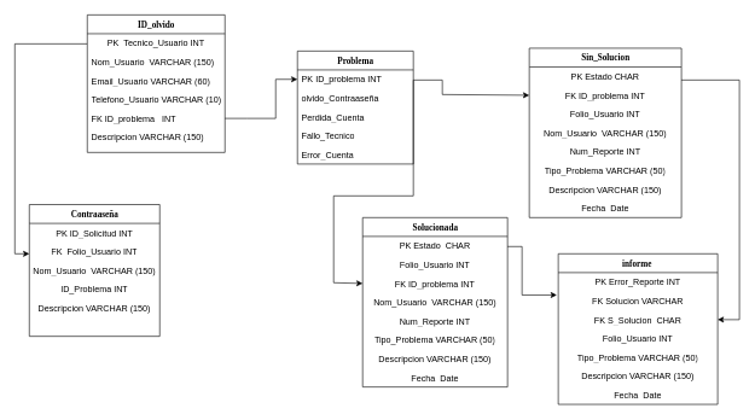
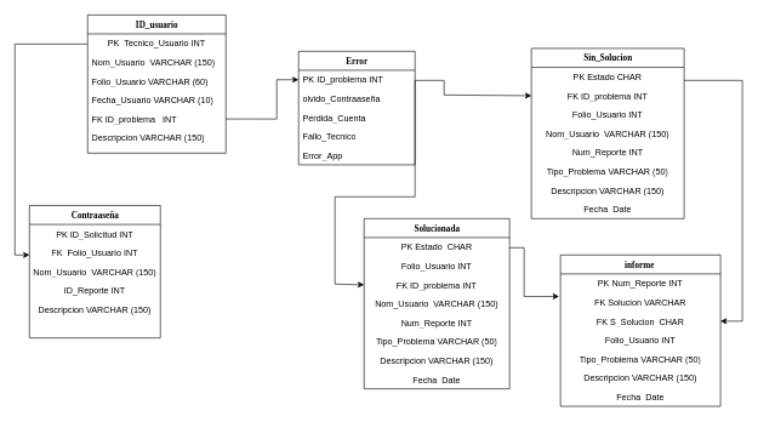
- <mxCell id="3" value="ID_olvido" style="swimlane;html=1;fontStyle=1;align=center;verticalAlign=top;childLayout=stackLayout;horizontal=1;startSize=26;horizontalStack=0;resizeParent=1;resizeLast=0;collapsible=1;marginBottom=0;swimlaneFillColor=#ffffff;rounded=0;shadow=0;comic=0;labelBackgroundColor=none;strokeWidth=1;fillColor=none;fontFamily=Verdana;fontSize=12" parent="1" vertex="1"><mxGeometry x="120" y="20" width="190" height="190" as="geometry" /></mxCell>
+ <mxCell id="3" value="ID_usuario" style="swimlane;html=1;fontStyle=1;align=center;verticalAlign=top;childLayout=stackLayout;horizontal=1;startSize=26;horizontalStack=0;resizeParent=1;resizeLast=0;collapsible=1;marginBottom=0;swimlaneFillColor=#ffffff;rounded=0;shadow=0;comic=0;labelBackgroundColor=none;strokeWidth=1;fillColor=none;fontFamily=Verdana;fontSize=12" parent="1" vertex="1"><mxGeometry x="120" y="20" width="190" height="190" as="geometry" /></mxCell>
- <mxCell id="16" value="Problema" style="swimlane;html=1;fontStyle=1;align=center;verticalAlign=top;childLayout=stackLayout;horizontal=1;startSize=26;horizontalStack=0;resizeParent=1;resizeLast=0;collapsible=1;marginBottom=0;swimlaneFillColor=#ffffff;rounded=0;shadow=0;comic=0;labelBackgroundColor=none;strokeWidth=1;fillColor=none;fontFamily=Verdana;fontSize=12" parent="1" vertex="1"><mxGeometry x="410" y="70" width="160" height="156" as="geometry" /></mxCell>
+ <mxCell id="16" value="Error" style="swimlane;html=1;fontStyle=1;align=center;verticalAlign=top;childLayout=stackLayout;horizontal=1;startSize=26;horizontalStack=0;resizeParent=1;resizeLast=0;collapsible=1;marginBottom=0;swimlaneFillColor=#ffffff;rounded=0;shadow=0;comic=0;labelBackgroundColor=none;strokeWidth=1;fillColor=none;fontFamily=Verdana;fontSize=12" parent="1" vertex="1"><mxGeometry x="410" y="70" width="160" height="156" as="geometry" /></mxCell>
- <mxCell id="6" value="Email_Usuario VARCHAR (60)" style="text;html=1;strokeColor=none;fillColor=none;align=left;verticalAlign=top;spacingLeft=4;spacingRight=4;whiteSpace=wrap;overflow=hidden;rotatable=0;points=[[0,0.5],[1,0.5]];portConstraint=eastwest;" parent="3" vertex="1"><mxGeometry y="78" width="190" height="26" as="geometry" /></mxCell>
+ <mxCell id="6" value="Folio_Usuario VARCHAR (60)" style="text;html=1;strokeColor=none;fillColor=none;align=left;verticalAlign=top;spacingLeft=4;spacingRight=4;whiteSpace=wrap;overflow=hidden;rotatable=0;points=[[0,0.5],[1,0.5]];portConstraint=eastwest;" parent="3" vertex="1"><mxGeometry y="78" width="190" height="26" as="geometry" /></mxCell>
- <mxCell id="7" value="Telefono_Usuario VARCHAR (10)" style="text;html=1;strokeColor=none;fillColor=none;align=left;verticalAlign=top;spacingLeft=4;spacingRight=4;whiteSpace=wrap;overflow=hidden;rotatable=0;points=[[0,0.5],[1,0.5]];portConstraint=eastwest;" parent="3" vertex="1"><mxGeometry y="104" width="190" height="26" as="geometry" /></mxCell>
+ <mxCell id="7" value="Fecha_Usuario VARCHAR (10)" style="text;html=1;strokeColor=none;fillColor=none;align=left;verticalAlign=top;spacingLeft=4;spacingRight=4;whiteSpace=wrap;overflow=hidden;rotatable=0;points=[[0,0.5],[1,0.5]];portConstraint=eastwest;" parent="3" vertex="1"><mxGeometry y="104" width="190" height="26" as="geometry" /></mxCell>
- <mxCell id="21" value="Error_Cuenta" style="text;html=1;strokeColor=none;fillColor=none;align=left;verticalAlign=top;spacingLeft=4;spacingRight=4;whiteSpace=wrap;overflow=hidden;rotatable=0;points=[[0,0.5],[1,0.5]];portConstraint=eastwest;" parent="16" vertex="1"><mxGeometry y="130" width="160" height="26" as="geometry" /></mxCell>
+ <mxCell id="21" value="Error_App" style="text;html=1;strokeColor=none;fillColor=none;align=left;verticalAlign=top;spacingLeft=4;spacingRight=4;whiteSpace=wrap;overflow=hidden;rotatable=0;points=[[0,0.5],[1,0.5]];portConstraint=eastwest;" parent="16" vertex="1"><mxGeometry y="130" width="160" height="26" as="geometry" /></mxCell>
- <mxCell id="32" value="PK&lt;span style=&quot;white-space: pre;&quot;&gt; &lt;/span&gt;Error_Reporte&lt;span style=&quot;white-space: pre;&quot;&gt; &lt;/span&gt;INT" style="text;html=1;strokeColor=none;fillColor=none;align=center;verticalAlign=top;spacingLeft=4;spacingRight=4;whiteSpace=wrap;overflow=hidden;rotatable=0;points=[[0,0.5],[1,0.5]];portConstraint=eastwest;" parent="31" vertex="1"><mxGeometry y="26" width="220" height="26" as="geometry" /></mxCell>
+ <mxCell id="32" value="PK&lt;span style=&quot;white-space: pre;&quot;&gt; &lt;/span&gt;Num_Reporte&lt;span style=&quot;white-space: pre;&quot;&gt; &lt;/span&gt;INT" style="text;html=1;strokeColor=none;fillColor=none;align=center;verticalAlign=top;spacingLeft=4;spacingRight=4;whiteSpace=wrap;overflow=hidden;rotatable=0;points=[[0,0.5],[1,0.5]];portConstraint=eastwest;" parent="31" vertex="1"><mxGeometry y="26" width="220" height="26" as="geometry" /></mxCell>
- <mxCell id="14" value="ID_Problema INT" style="text;html=1;strokeColor=none;fillColor=none;align=center;verticalAlign=top;spacingLeft=4;spacingRight=4;whiteSpace=wrap;overflow=hidden;rotatable=0;points=[[0,0.5],[1,0.5]];portConstraint=eastwest;" parent="10" vertex="1"><mxGeometry y="104" width="180" height="26" as="geometry" /></mxCell>
+ <mxCell id="14" value="ID_Reporte INT" style="text;html=1;strokeColor=none;fillColor=none;align=center;verticalAlign=top;spacingLeft=4;spacingRight=4;whiteSpace=wrap;overflow=hidden;rotatable=0;points=[[0,0.5],[1,0.5]];portConstraint=eastwest;" parent="10" vertex="1"><mxGeometry y="104" width="180" height="26" as="geometry" /></mxCell>
